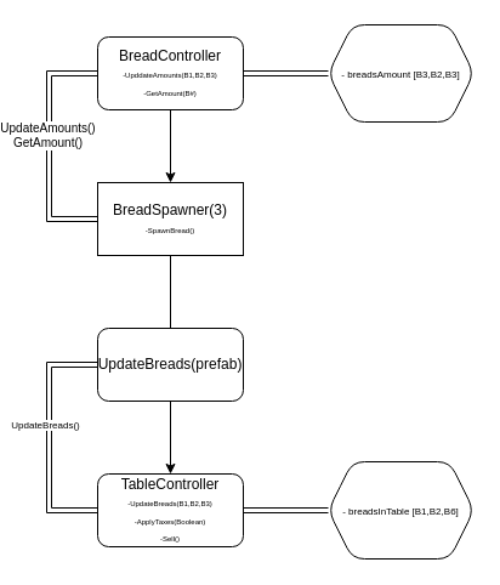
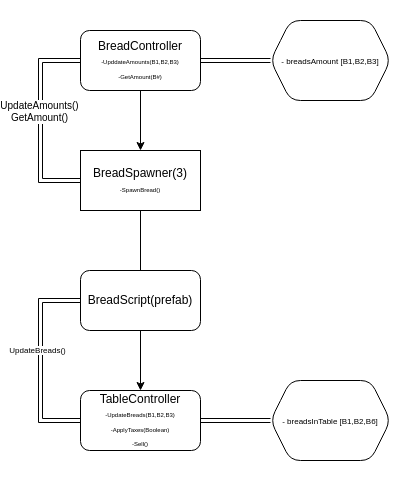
- <mxCell id="15" value="&lt;font style=&quot;font-size: 8px;&quot;&gt;- breadsAmount [B3,B2,B3]&lt;br&gt;&lt;/font&gt;" style="shape=hexagon;perimeter=hexagonPerimeter2;whiteSpace=wrap;html=1;fixedSize=1;rounded=1;" parent="1" vertex="1"><mxGeometry x="250" y="20" width="120" height="80" as="geometry" /></mxCell>
+ <mxCell id="15" value="&lt;font style=&quot;font-size: 8px;&quot;&gt;- breadsAmount [B1,B2,B3]&lt;br&gt;&lt;/font&gt;" style="shape=hexagon;perimeter=hexagonPerimeter2;whiteSpace=wrap;html=1;fixedSize=1;rounded=1;" parent="1" vertex="1"><mxGeometry x="250" y="20" width="120" height="80" as="geometry" /></mxCell>
- <mxCell id="9" value="UpdateBreads(prefab)&lt;br&gt;" style="whiteSpace=wrap;html=1;rounded=1;" parent="1" vertex="1"><mxGeometry x="60" y="270" width="120" height="60" as="geometry" /></mxCell>
+ <mxCell id="9" value="BreadScript(prefab)&lt;br&gt;" style="whiteSpace=wrap;html=1;rounded=1;" parent="1" vertex="1"><mxGeometry x="60" y="270" width="120" height="60" as="geometry" /></mxCell>
